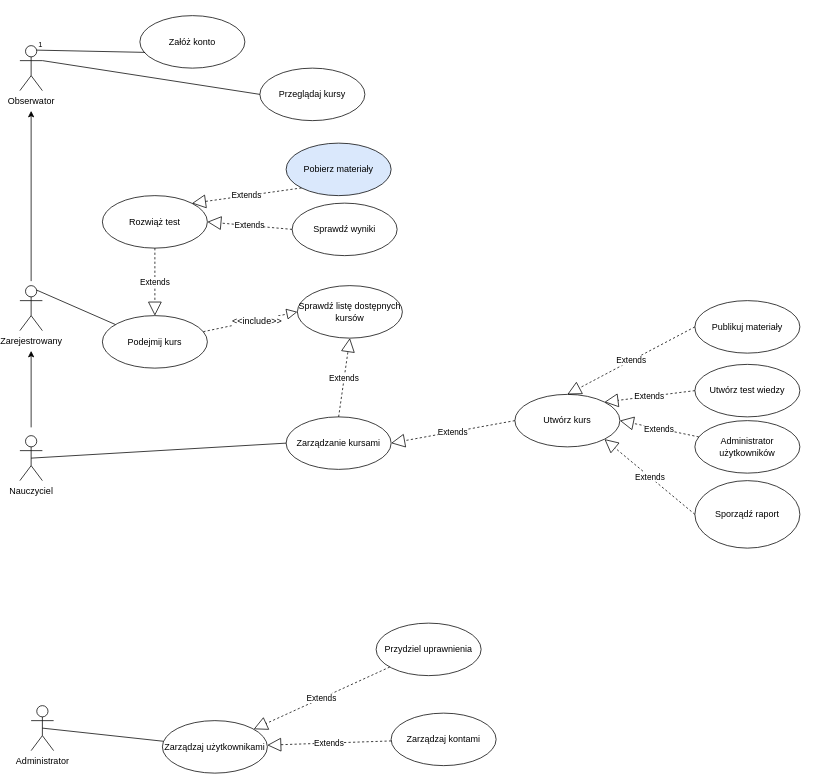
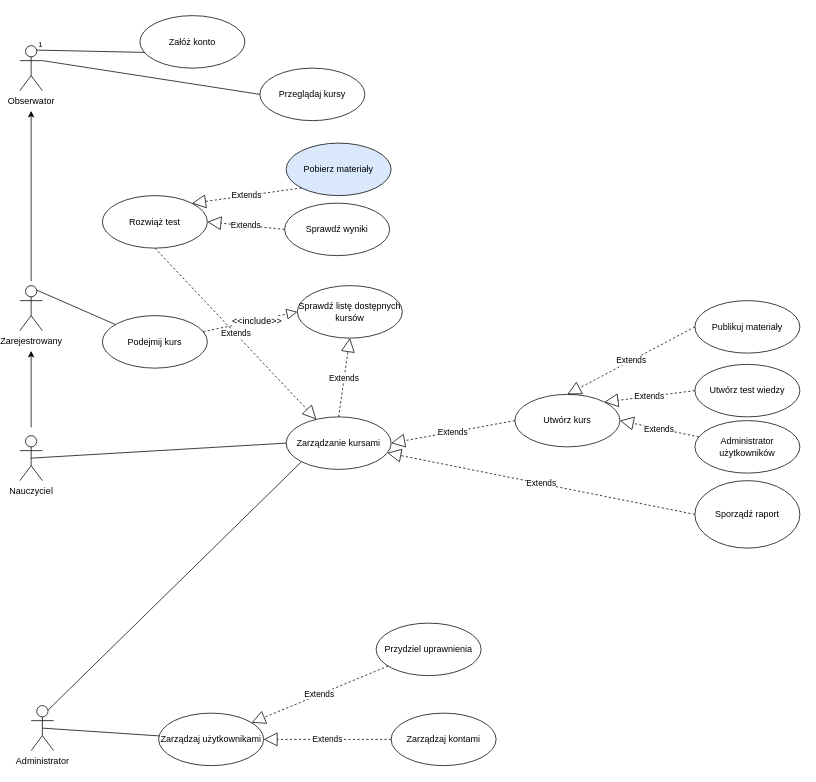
- <mxCell id="34" value="Sprawdź wyniki" style="ellipse;whiteSpace=wrap;html=1;direction=west;" vertex="1" parent="1"><mxGeometry x="383" y="270" width="140" height="70" as="geometry" /></mxCell>
+ <mxCell id="34" value="Sprawdź wyniki" style="ellipse;whiteSpace=wrap;html=1;direction=west;" vertex="1" parent="1"><mxGeometry x="373" y="270" width="140" height="70" as="geometry" /></mxCell>
- <mxCell id="35" value="Extends" style="endArrow=block;endSize=16;endFill=0;html=1;dashed=1;entryX=0.5;entryY=0;entryDx=0;entryDy=0;exitX=0.5;exitY=1;exitDx=0;exitDy=0;" edge="1" parent="1" source="33" target="21"><mxGeometry width="160" relative="1" as="geometry"><mxPoint x="319" y="340" as="sourcePoint" /><mxPoint x="623.94" y="276.99" as="targetPoint" /></mxGeometry></mxCell>
+ <mxCell id="35" value="Extends" style="endArrow=block;endSize=16;endFill=0;html=1;dashed=1;exitX=0.5;exitY=1;exitDx=0;exitDy=0;" edge="1" parent="1" source="33" target="16"><mxGeometry width="160" relative="1" as="geometry"><mxPoint x="319" y="340" as="sourcePoint" /><mxPoint x="623.94" y="276.99" as="targetPoint" /></mxGeometry></mxCell>
- <mxCell id="39" value="Extends" style="endArrow=block;endSize=16;endFill=0;html=1;dashed=1;entryX=1;entryY=1;entryDx=0;entryDy=0;exitX=0;exitY=0.5;exitDx=0;exitDy=0;" edge="1" parent="1" source="20" target="15"><mxGeometry width="160" relative="1" as="geometry"><mxPoint x="690" y="570" as="sourcePoint" /><mxPoint x="595" y="585" as="targetPoint" /></mxGeometry></mxCell>
+ <mxCell id="39" value="Extends" style="endArrow=block;endSize=16;endFill=0;html=1;dashed=1;exitX=0;exitY=0.5;exitDx=0;exitDy=0;" edge="1" parent="1" source="20" target="16"><mxGeometry width="160" relative="1" as="geometry"><mxPoint x="690" y="570" as="sourcePoint" /><mxPoint x="595" y="585" as="targetPoint" /></mxGeometry></mxCell>
+ <mxCell id="43" value="" style="endArrow=none;html=1;entryX=0;entryY=1;entryDx=0;entryDy=0;exitX=0.75;exitY=0.1;exitDx=0;exitDy=0;exitPerimeter=0;" edge="1" parent="1" source="9" target="16"><mxGeometry width="50" height="50" relative="1" as="geometry"><mxPoint x="-10" y="1090" as="sourcePoint" /><mxPoint x="40" y="1040" as="targetPoint" /></mxGeometry></mxCell>
- <mxCell id="10" value="Zarządzaj użytkownikami" style="ellipse;whiteSpace=wrap;html=1;labelBackgroundColor=none;strokeColor=#000000;fillColor=none;gradientColor=none;" parent="1" vertex="1"><mxGeometry x="210" y="960" width="140" height="70" as="geometry" /></mxCell>
+ <mxCell id="10" value="Zarządzaj użytkownikami" style="ellipse;whiteSpace=wrap;html=1;labelBackgroundColor=none;strokeColor=#000000;fillColor=none;gradientColor=none;" parent="1" vertex="1"><mxGeometry x="205" y="950" width="140" height="70" as="geometry" /></mxCell>
